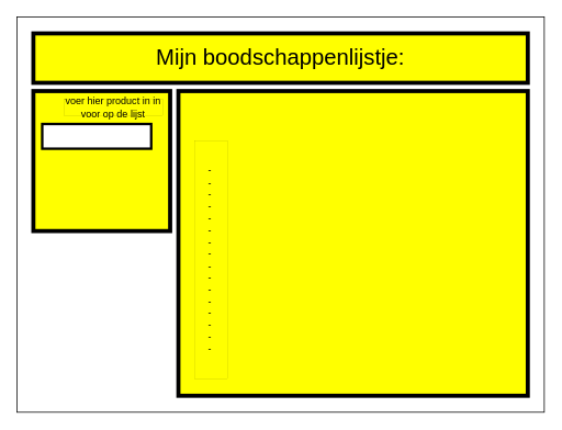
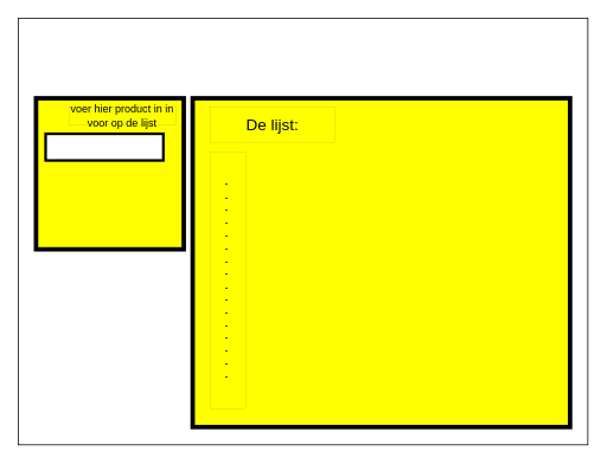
- <mxCell id="3" value="Mijn boodschappenlijstje:" style="rounded=0;whiteSpace=wrap;html=1;fillColor=#FFFF00;strokeColor=#000000;strokeWidth=5;fontSize=27;" vertex="1" parent="1"><mxGeometry x="40" y="40" width="600" height="60" as="geometry" /></mxCell>
+ <mxCell id="8" value="De lijst:" style="rounded=0;whiteSpace=wrap;html=1;fontSize=18;strokeColor=#000000;strokeWidth=0;fillColor=#FFFF00;" vertex="1" parent="1"><mxGeometry x="236" y="120" width="140" height="40" as="geometry" /></mxCell>
